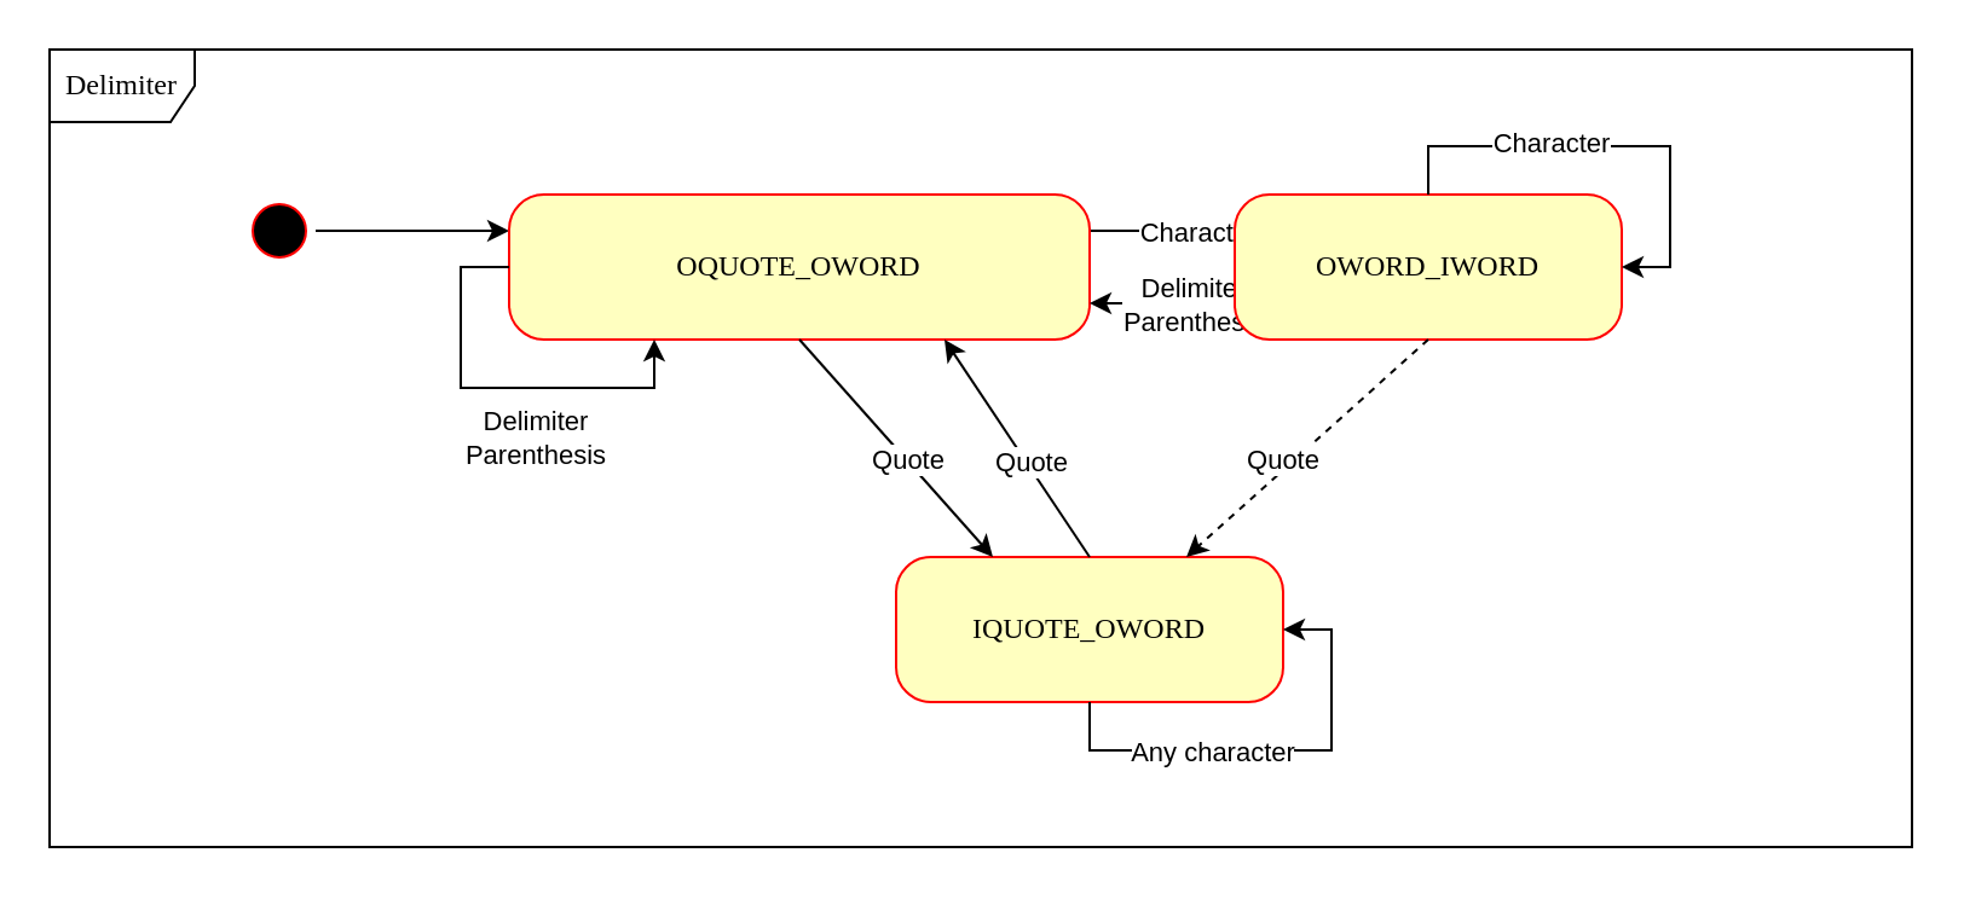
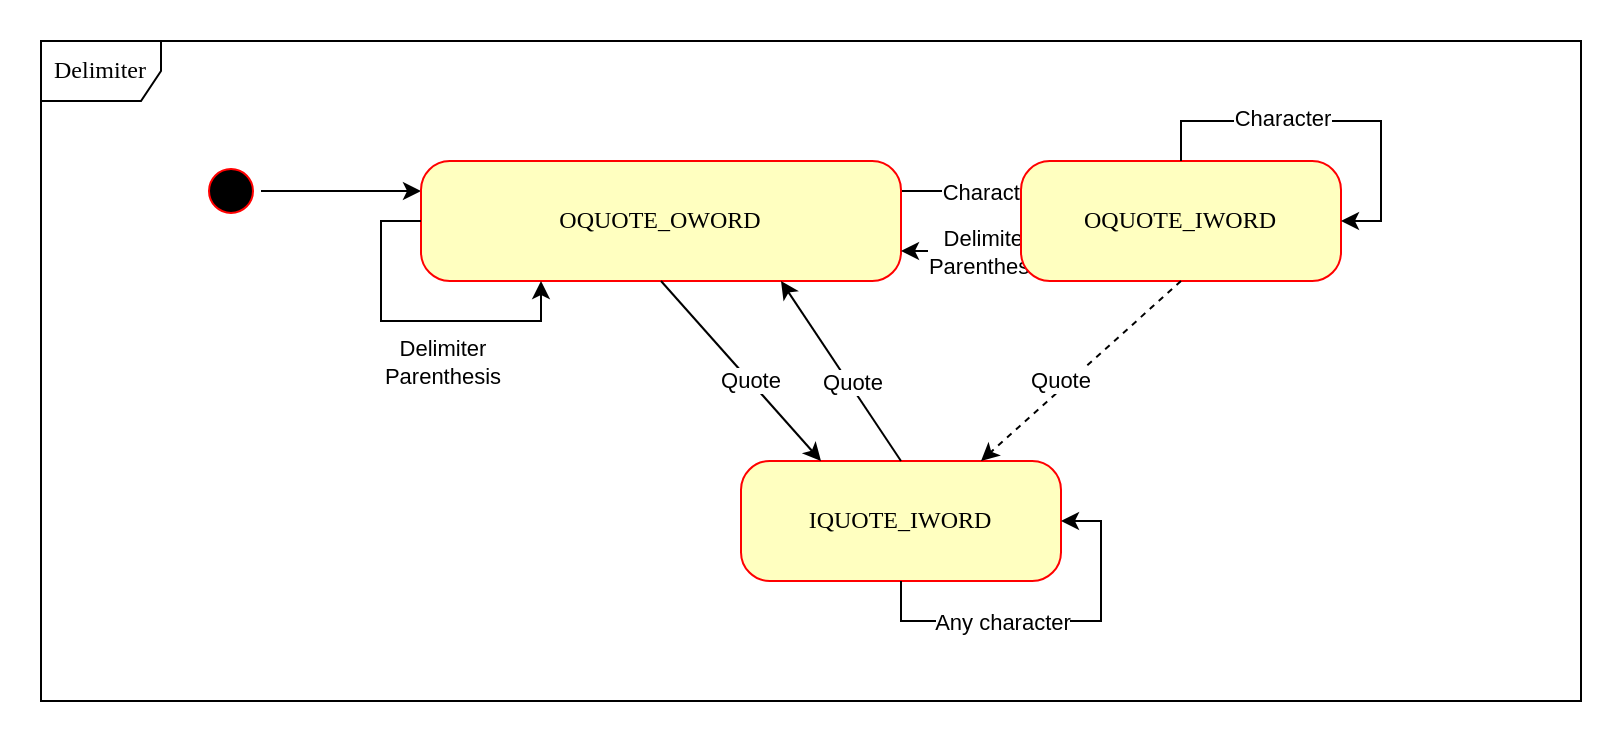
- <mxCell id="10" value="OWORD_IWORD" style="rounded=1;whiteSpace=wrap;html=1;arcSize=24;fillColor=#ffffc0;strokeColor=#ff0000;shadow=0;comic=0;labelBackgroundColor=none;fontFamily=Verdana;fontSize=12;fontColor=#000000;align=center;" parent="1" vertex="1"><mxGeometry x="510" y="80" width="160" height="60" as="geometry" /></mxCell>
+ <mxCell id="10" value="OQUOTE_IWORD" style="rounded=1;whiteSpace=wrap;html=1;arcSize=24;fillColor=#ffffc0;strokeColor=#ff0000;shadow=0;comic=0;labelBackgroundColor=none;fontFamily=Verdana;fontSize=12;fontColor=#000000;align=center;" parent="1" vertex="1"><mxGeometry x="510" y="80" width="160" height="60" as="geometry" /></mxCell>
- <mxCell id="11" value="IQUOTE_OWORD" style="rounded=1;whiteSpace=wrap;html=1;arcSize=24;fillColor=#ffffc0;strokeColor=#ff0000;shadow=0;comic=0;labelBackgroundColor=none;fontFamily=Verdana;fontSize=12;fontColor=#000000;align=center;" parent="1" vertex="1"><mxGeometry x="370" y="230" width="160" height="60" as="geometry" /></mxCell>
+ <mxCell id="11" value="IQUOTE_IWORD" style="rounded=1;whiteSpace=wrap;html=1;arcSize=24;fillColor=#ffffc0;strokeColor=#ff0000;shadow=0;comic=0;labelBackgroundColor=none;fontFamily=Verdana;fontSize=12;fontColor=#000000;align=center;" parent="1" vertex="1"><mxGeometry x="370" y="230" width="160" height="60" as="geometry" /></mxCell>
